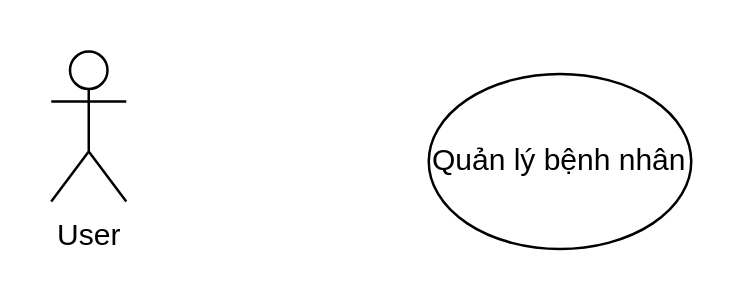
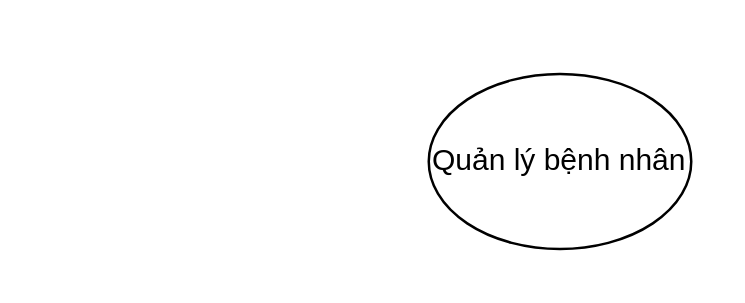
- <mxCell id="2" value="User" style="shape=umlActor;verticalLabelPosition=bottom;verticalAlign=top;html=1;" vertex="1" parent="1"><mxGeometry x="20" y="20" width="30" height="60" as="geometry" /></mxCell>
